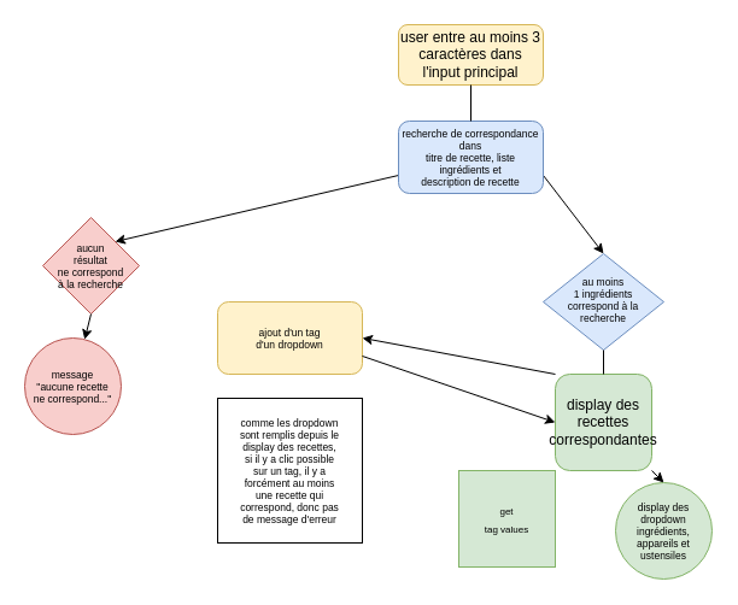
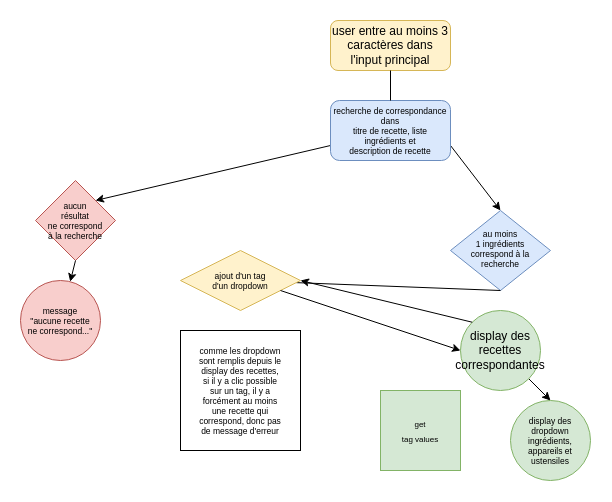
- <mxCell id="16" value="&lt;p class=&quot;p1&quot; style=&quot;margin: 0px ; font-stretch: normal ; font-size: 8.5px ; line-height: normal&quot;&gt;ajout d'un tag&lt;/p&gt;&lt;p class=&quot;p1&quot; style=&quot;margin: 0px ; font-stretch: normal ; font-size: 8.5px ; line-height: normal&quot;&gt;d'un dropdown&lt;br&gt;&lt;/p&gt;" style="rounded=1;whiteSpace=wrap;html=1;fillColor=#fff2cc;strokeColor=#d6b656;" vertex="1" parent="1"><mxGeometry x="180" y="250" width="120" height="60" as="geometry" /></mxCell>
+ <mxCell id="16" value="&lt;p class=&quot;p1&quot; style=&quot;margin: 0px ; font-stretch: normal ; font-size: 8.5px ; line-height: normal&quot;&gt;ajout d'un tag&lt;/p&gt;&lt;p class=&quot;p1&quot; style=&quot;margin: 0px ; font-stretch: normal ; font-size: 8.5px ; line-height: normal&quot;&gt;d'un dropdown&lt;br&gt;&lt;/p&gt;" style="rhombus;whiteSpace=wrap;html=1;fillColor=#fff2cc;strokeColor=#d6b656;" vertex="1" parent="1"><mxGeometry x="180" y="250" width="120" height="60" as="geometry" /></mxCell>
- <mxCell id="15" value="" style="endArrow=none;html=1;rounded=0;exitX=0.5;exitY=1;exitDx=0;exitDy=0;entryX=0.5;entryY=0;entryDx=0;entryDy=0;" edge="1" parent="1" source="3" target="14"><mxGeometry width="50" height="50" relative="1" as="geometry"><mxPoint x="500" y="290" as="sourcePoint" /><mxPoint x="500" y="530" as="targetPoint" /></mxGeometry></mxCell>
+ <mxCell id="15" value="" style="endArrow=none;html=1;rounded=0;exitX=0.5;exitY=1;exitDx=0;exitDy=0;" edge="1" parent="1" source="3" target="16"><mxGeometry width="50" height="50" relative="1" as="geometry"><mxPoint x="500" y="290" as="sourcePoint" /><mxPoint x="500" y="530" as="targetPoint" /></mxGeometry></mxCell>
- <mxCell id="14" value="display des recettes&lt;br&gt;correspondantes" style="whiteSpace=wrap;html=1;aspect=fixed;fillColor=#d5e8d4;strokeColor=#82b366;rounded=1;" vertex="1" parent="1"><mxGeometry x="460" y="310" width="80" height="80" as="geometry" /></mxCell>
+ <mxCell id="14" value="display des recettes&lt;br&gt;correspondantes" style="ellipse;whiteSpace=wrap;html=1;aspect=fixed;fillColor=#d5e8d4;strokeColor=#82b366;" vertex="1" parent="1"><mxGeometry x="460" y="310" width="80" height="80" as="geometry" /></mxCell>
